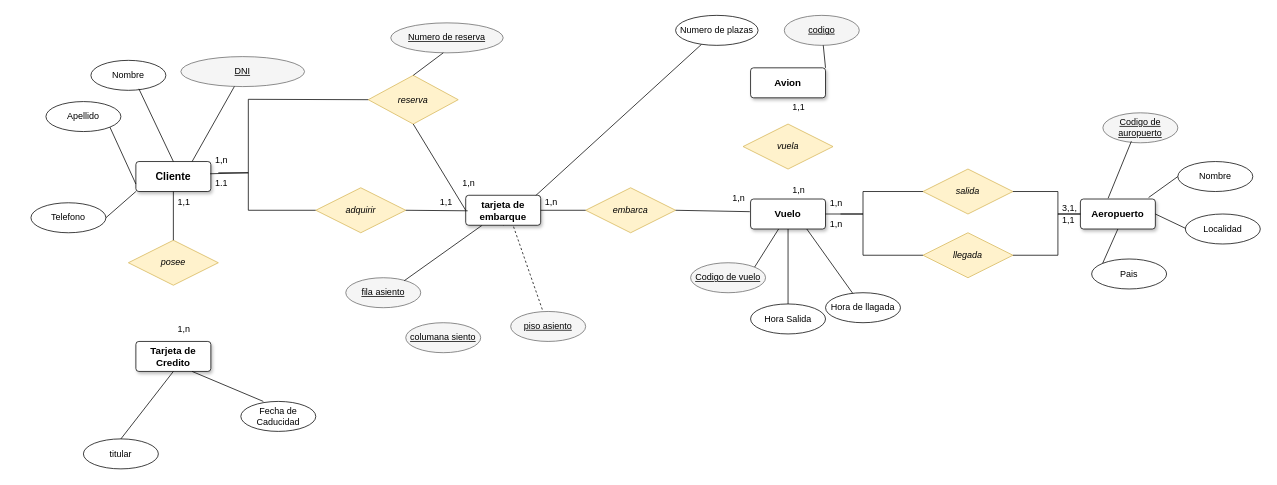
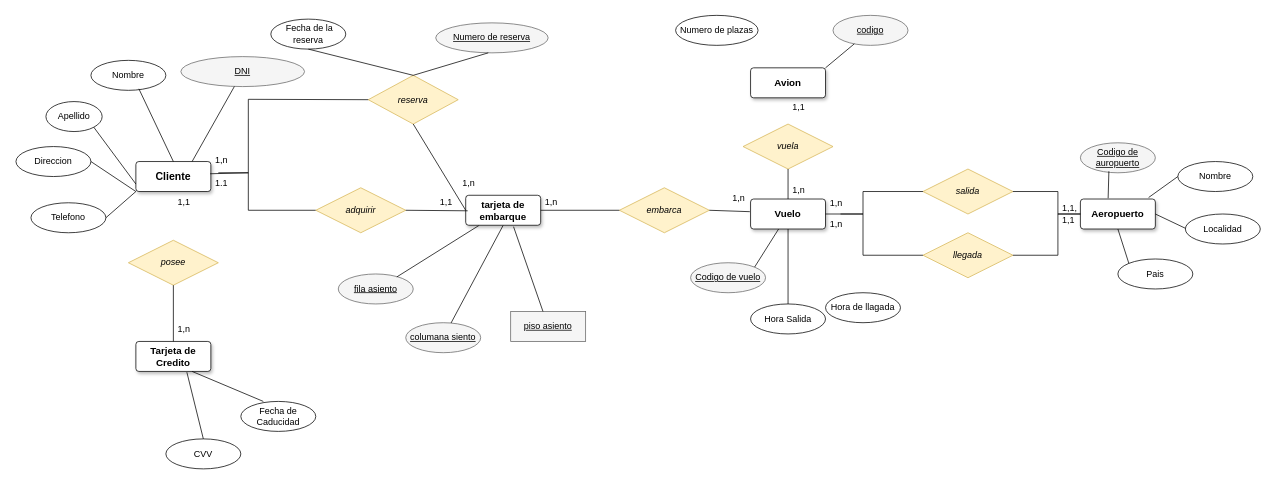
- <mxCell id="53" value="codigo" style="ellipse;whiteSpace=wrap;html=1;align=center;fontStyle=4;fillColor=#f5f5f5;strokeColor=#666666;" parent="1" vertex="1"><mxGeometry x="1045" y="20" width="100" height="40" as="geometry" /></mxCell>
+ <mxCell id="53" value="codigo" style="ellipse;whiteSpace=wrap;html=1;align=center;fontStyle=4;fillColor=#f5f5f5;strokeColor=#666666;" parent="1" vertex="1"><mxGeometry x="1110" y="20" width="100" height="40" as="geometry" /></mxCell>
+ <mxCell id="30" value="&amp;nbsp;Fecha de la reserva" style="ellipse;whiteSpace=wrap;html=1;align=center;" parent="1" vertex="1"><mxGeometry x="360" y="25" width="100" height="40" as="geometry" /></mxCell>
- <mxCell id="31" value="Numero de reserva" style="ellipse;whiteSpace=wrap;html=1;align=center;fontStyle=4;fillColor=#f5f5f5;strokeColor=#666666;" parent="1" vertex="1"><mxGeometry x="520" y="30" width="150" height="40" as="geometry" /></mxCell>
+ <mxCell id="31" value="Numero de reserva" style="ellipse;whiteSpace=wrap;html=1;align=center;fontStyle=4;fillColor=#f5f5f5;strokeColor=#666666;" parent="1" vertex="1"><mxGeometry x="580" y="30" width="150" height="40" as="geometry" /></mxCell>
+ <mxCell id="39" value="" style="endArrow=none;html=1;rounded=0;exitX=0.5;exitY=0;exitDx=0;exitDy=0;entryX=0.5;entryY=1;entryDx=0;entryDy=0;" parent="1" source="26" target="30" edge="1"><mxGeometry relative="1" as="geometry"><mxPoint x="350" y="160" as="sourcePoint" /><mxPoint x="510" y="160" as="targetPoint" /></mxGeometry></mxCell>
- <mxCell id="8" value="Apellido" style="ellipse;whiteSpace=wrap;html=1;align=center;" parent="1" vertex="1"><mxGeometry x="60" y="135" width="100" height="40" as="geometry" /></mxCell>
+ <mxCell id="8" value="Apellido" style="ellipse;whiteSpace=wrap;html=1;align=center;" parent="1" vertex="1"><mxGeometry x="60" y="135" width="75" height="40" as="geometry" /></mxCell>
- <mxCell id="36" value="" style="endArrow=none;html=1;rounded=0;exitX=0.5;exitY=1;exitDx=0;exitDy=0;" parent="1" source="73" target="52" edge="1"><mxGeometry relative="1" as="geometry"><mxPoint x="533" y="356" as="sourcePoint" /><mxPoint x="510" y="235" as="targetPoint" /></mxGeometry></mxCell>
+ <mxCell id="36" value="" style="endArrow=none;html=1;rounded=0;exitX=0.5;exitY=1;exitDx=0;exitDy=0;" parent="1" source="73" target="33" edge="1"><mxGeometry relative="1" as="geometry"><mxPoint x="533" y="356" as="sourcePoint" /><mxPoint x="510" y="235" as="targetPoint" /></mxGeometry></mxCell>
- <mxCell id="48" value="Codigo de auropuerto" style="ellipse;whiteSpace=wrap;html=1;align=center;fontStyle=4;fillColor=#f5f5f5;strokeColor=#666666;" parent="1" vertex="1"><mxGeometry x="1470" y="150" width="100" height="40" as="geometry" /></mxCell>
+ <mxCell id="48" value="Codigo de auropuerto" style="ellipse;whiteSpace=wrap;html=1;align=center;fontStyle=4;fillColor=#f5f5f5;strokeColor=#666666;" parent="1" vertex="1"><mxGeometry x="1440" y="190" width="100" height="40" as="geometry" /></mxCell>
+ <mxCell id="9" value="Direccion" style="ellipse;whiteSpace=wrap;html=1;align=center;" parent="1" vertex="1"><mxGeometry x="20" y="195" width="100" height="40" as="geometry" /></mxCell>
+ <mxCell id="20" value="" style="endArrow=none;html=1;rounded=0;entryX=1;entryY=0.5;entryDx=0;entryDy=0;exitX=0;exitY=1;exitDx=0;exitDy=0;" parent="1" source="3" target="9" edge="1"><mxGeometry relative="1" as="geometry"><mxPoint x="620" y="185" as="sourcePoint" /><mxPoint x="780" y="185" as="targetPoint" /></mxGeometry></mxCell>
+ <mxCell id="44" value="" style="endArrow=none;html=1;rounded=0;exitX=0.5;exitY=1;exitDx=0;exitDy=0;entryX=0.5;entryY=0;entryDx=0;entryDy=0;" parent="1" source="27" target="2" edge="1"><mxGeometry relative="1" as="geometry"><mxPoint x="830" y="305" as="sourcePoint" /><mxPoint x="990" y="305" as="targetPoint" /></mxGeometry></mxCell>
- <mxCell id="66" value="3,1," style="text;strokeColor=none;fillColor=none;spacingLeft=4;spacingRight=4;overflow=hidden;rotatable=0;points=[[0,0.5],[1,0.5]];portConstraint=eastwest;fontSize=12;whiteSpace=wrap;html=1;" parent="1" vertex="1"><mxGeometry x="1410" y="263" width="40" height="30" as="geometry" /></mxCell>
+ <mxCell id="66" value="1,1," style="text;strokeColor=none;fillColor=none;spacingLeft=4;spacingRight=4;overflow=hidden;rotatable=0;points=[[0,0.5],[1,0.5]];portConstraint=eastwest;fontSize=12;whiteSpace=wrap;html=1;" parent="1" vertex="1"><mxGeometry x="1410" y="263" width="40" height="30" as="geometry" /></mxCell>
- <mxCell id="76" value="embarca" style="shape=rhombus;perimeter=rhombusPerimeter;whiteSpace=wrap;html=1;align=center;fillColor=#fff2cc;strokeColor=#d6b656;fontStyle=2" vertex="1" parent="1"><mxGeometry x="780" y="250" width="120" height="60" as="geometry" /></mxCell>
+ <mxCell id="76" value="embarca" style="shape=rhombus;perimeter=rhombusPerimeter;whiteSpace=wrap;html=1;align=center;fillColor=#fff2cc;strokeColor=#d6b656;fontStyle=2" vertex="1" parent="1"><mxGeometry x="825" y="250" width="120" height="60" as="geometry" /></mxCell>
- <mxCell id="24" value="" style="endArrow=none;html=1;rounded=0;exitX=0.5;exitY=1;exitDx=0;exitDy=0;entryX=0.5;entryY=0;entryDx=0;entryDy=0;entryPerimeter=0;" parent="1" source="3" target="23" edge="1"><mxGeometry relative="1" as="geometry"><mxPoint x="570" y="275" as="sourcePoint" /><mxPoint x="730" y="275" as="targetPoint" /></mxGeometry></mxCell>
- <mxCell id="57" value="" style="endArrow=none;html=1;rounded=0;entryX=0.75;entryY=1;entryDx=0;entryDy=0;" parent="1" source="47" target="2" edge="1"><mxGeometry relative="1" as="geometry"><mxPoint x="830" y="305" as="sourcePoint" /><mxPoint x="990" y="305" as="targetPoint" /></mxGeometry></mxCell>
- <mxCell id="37" value="" style="endArrow=none;html=1;rounded=0;exitX=0.638;exitY=1.047;exitDx=0;exitDy=0;exitPerimeter=0;dashed=1;" parent="1" source="73" target="34" edge="1"><mxGeometry relative="1" as="geometry"><mxPoint x="540" y="355" as="sourcePoint" /><mxPoint x="510" y="235" as="targetPoint" /></mxGeometry></mxCell>
+ <mxCell id="37" value="" style="endArrow=none;html=1;rounded=0;exitX=0.638;exitY=1.047;exitDx=0;exitDy=0;exitPerimeter=0;" parent="1" source="73" target="34" edge="1"><mxGeometry relative="1" as="geometry"><mxPoint x="540" y="355" as="sourcePoint" /><mxPoint x="510" y="235" as="targetPoint" /></mxGeometry></mxCell>
- <mxCell id="51" value="Pais" style="ellipse;whiteSpace=wrap;html=1;align=center;" parent="1" vertex="1"><mxGeometry x="1455" y="345" width="100" height="40" as="geometry" /></mxCell>
+ <mxCell id="51" value="Pais" style="ellipse;whiteSpace=wrap;html=1;align=center;" parent="1" vertex="1"><mxGeometry x="1490" y="345" width="100" height="40" as="geometry" /></mxCell>
- <mxCell id="32" value="fila asiento" style="ellipse;whiteSpace=wrap;html=1;align=center;fontStyle=4;fillColor=#f5f5f5;strokeColor=#666666;" parent="1" vertex="1"><mxGeometry x="460" y="370" width="100" height="40" as="geometry" /></mxCell>
+ <mxCell id="32" value="fila asiento" style="ellipse;whiteSpace=wrap;html=1;align=center;fontStyle=4;fillColor=#f5f5f5;strokeColor=#666666;" parent="1" vertex="1"><mxGeometry x="450" y="365" width="100" height="40" as="geometry" /></mxCell>
+ <mxCell id="25" value="" style="endArrow=none;html=1;rounded=0;exitX=0.5;exitY=1;exitDx=0;exitDy=0;entryX=0.5;entryY=0;entryDx=0;entryDy=0;" parent="1" source="23" target="11" edge="1"><mxGeometry relative="1" as="geometry"><mxPoint x="570" y="275" as="sourcePoint" /><mxPoint x="730" y="275" as="targetPoint" /></mxGeometry></mxCell>
- <mxCell id="34" value="piso asiento" style="ellipse;whiteSpace=wrap;html=1;align=center;fontStyle=4;fillColor=#f5f5f5;strokeColor=#666666;" parent="1" vertex="1"><mxGeometry x="680" y="415" width="100" height="40" as="geometry" /></mxCell>
+ <mxCell id="34" value="piso asiento" style="whiteSpace=wrap;html=1;align=center;fontStyle=4;fillColor=#f5f5f5;strokeColor=#666666;rounded=0;" parent="1" vertex="1"><mxGeometry x="680" y="415" width="100" height="40" as="geometry" /></mxCell>
- <mxCell id="15" value="" style="endArrow=none;html=1;rounded=0;exitX=0.5;exitY=0;exitDx=0;exitDy=0;entryX=0.5;entryY=1;entryDx=0;entryDy=0;" parent="1" source="12" target="11" edge="1"><mxGeometry relative="1" as="geometry"><mxPoint x="480" y="305" as="sourcePoint" /><mxPoint x="640" y="305" as="targetPoint" /></mxGeometry></mxCell>
+ <mxCell id="16" value="" style="endArrow=none;html=1;rounded=0;entryX=0.5;entryY=0;entryDx=0;entryDy=0;exitX=0.68;exitY=1.025;exitDx=0;exitDy=0;exitPerimeter=0;" parent="1" source="11" target="13" edge="1"><mxGeometry relative="1" as="geometry"><mxPoint x="566" y="525" as="sourcePoint" /><mxPoint x="640" y="305" as="targetPoint" /></mxGeometry></mxCell>
- <mxCell id="12" value="titular" style="ellipse;whiteSpace=wrap;html=1;align=center;" parent="1" vertex="1"><mxGeometry x="110" y="585" width="100" height="40" as="geometry" /></mxCell>
+ <mxCell id="13" value="CVV" style="ellipse;whiteSpace=wrap;html=1;align=center;" parent="1" vertex="1"><mxGeometry x="220" y="585" width="100" height="40" as="geometry" /></mxCell>
